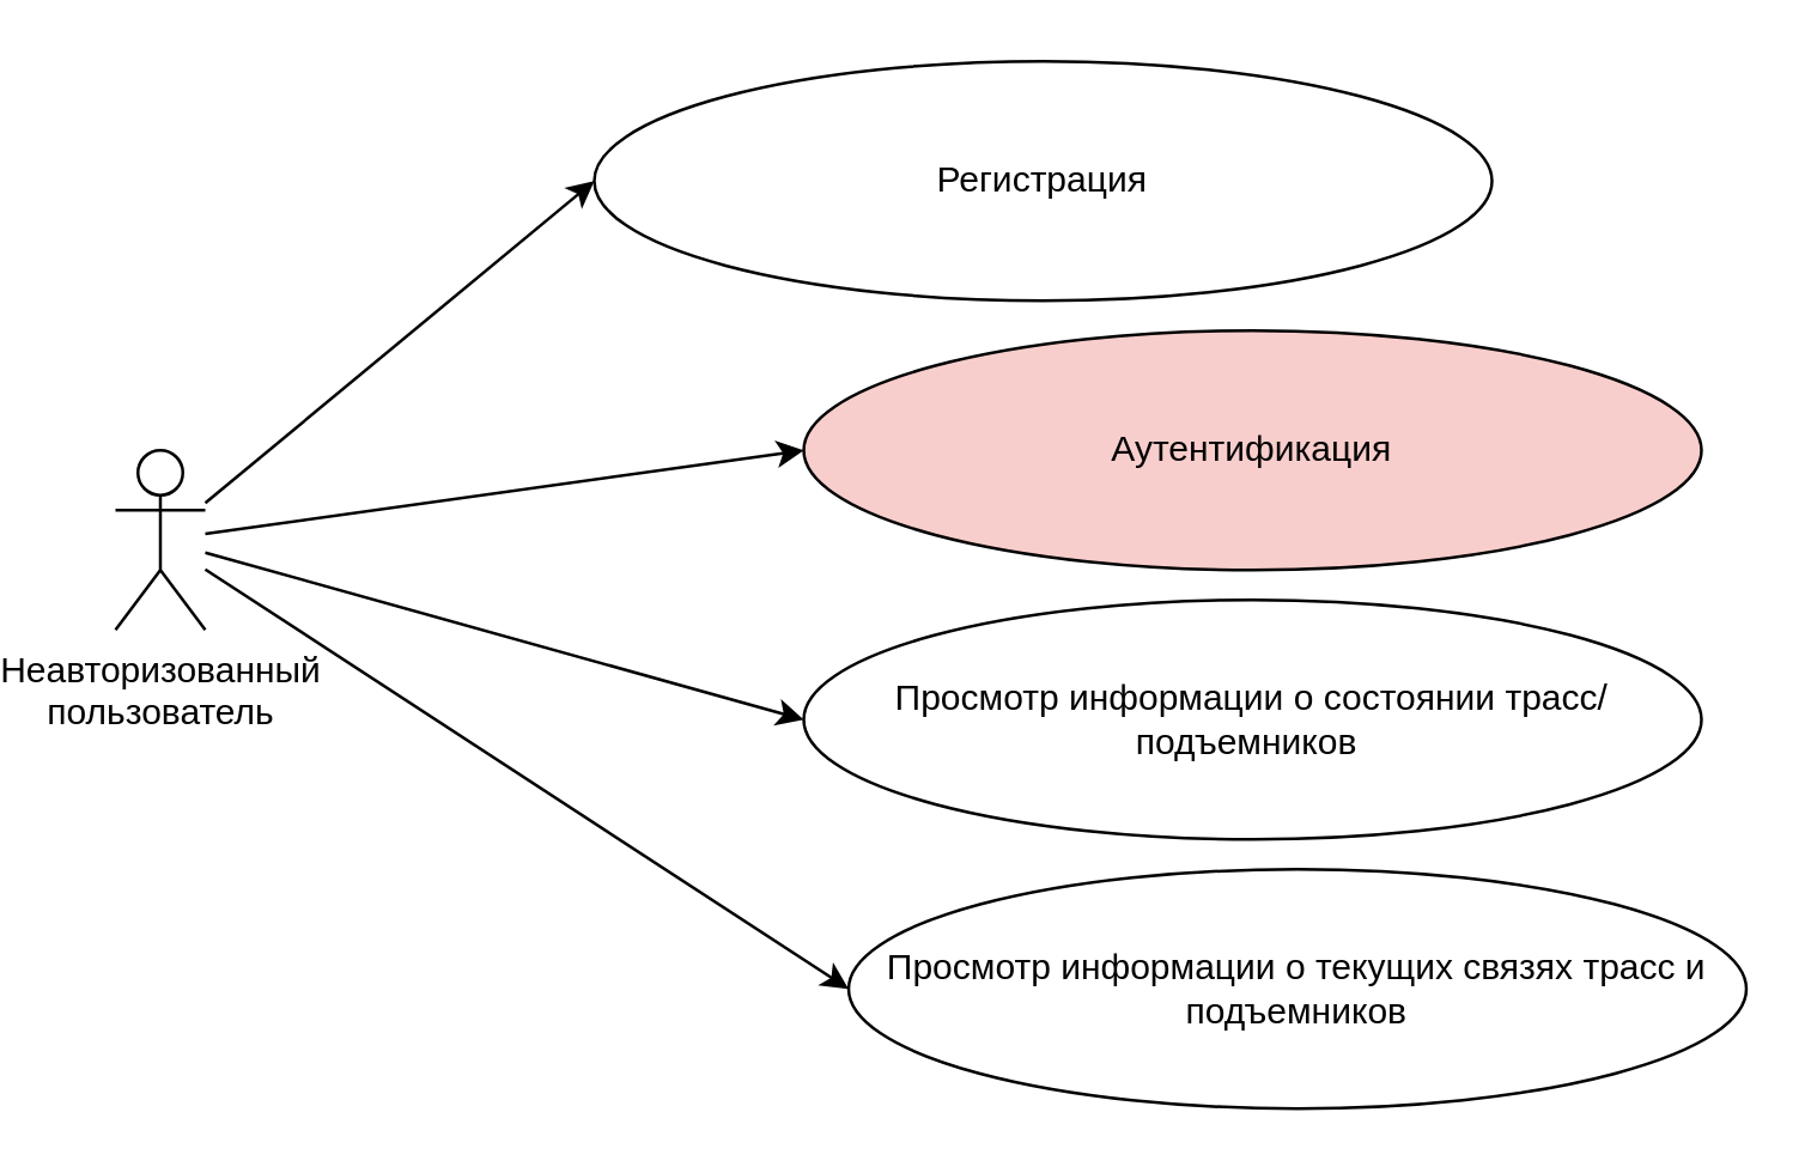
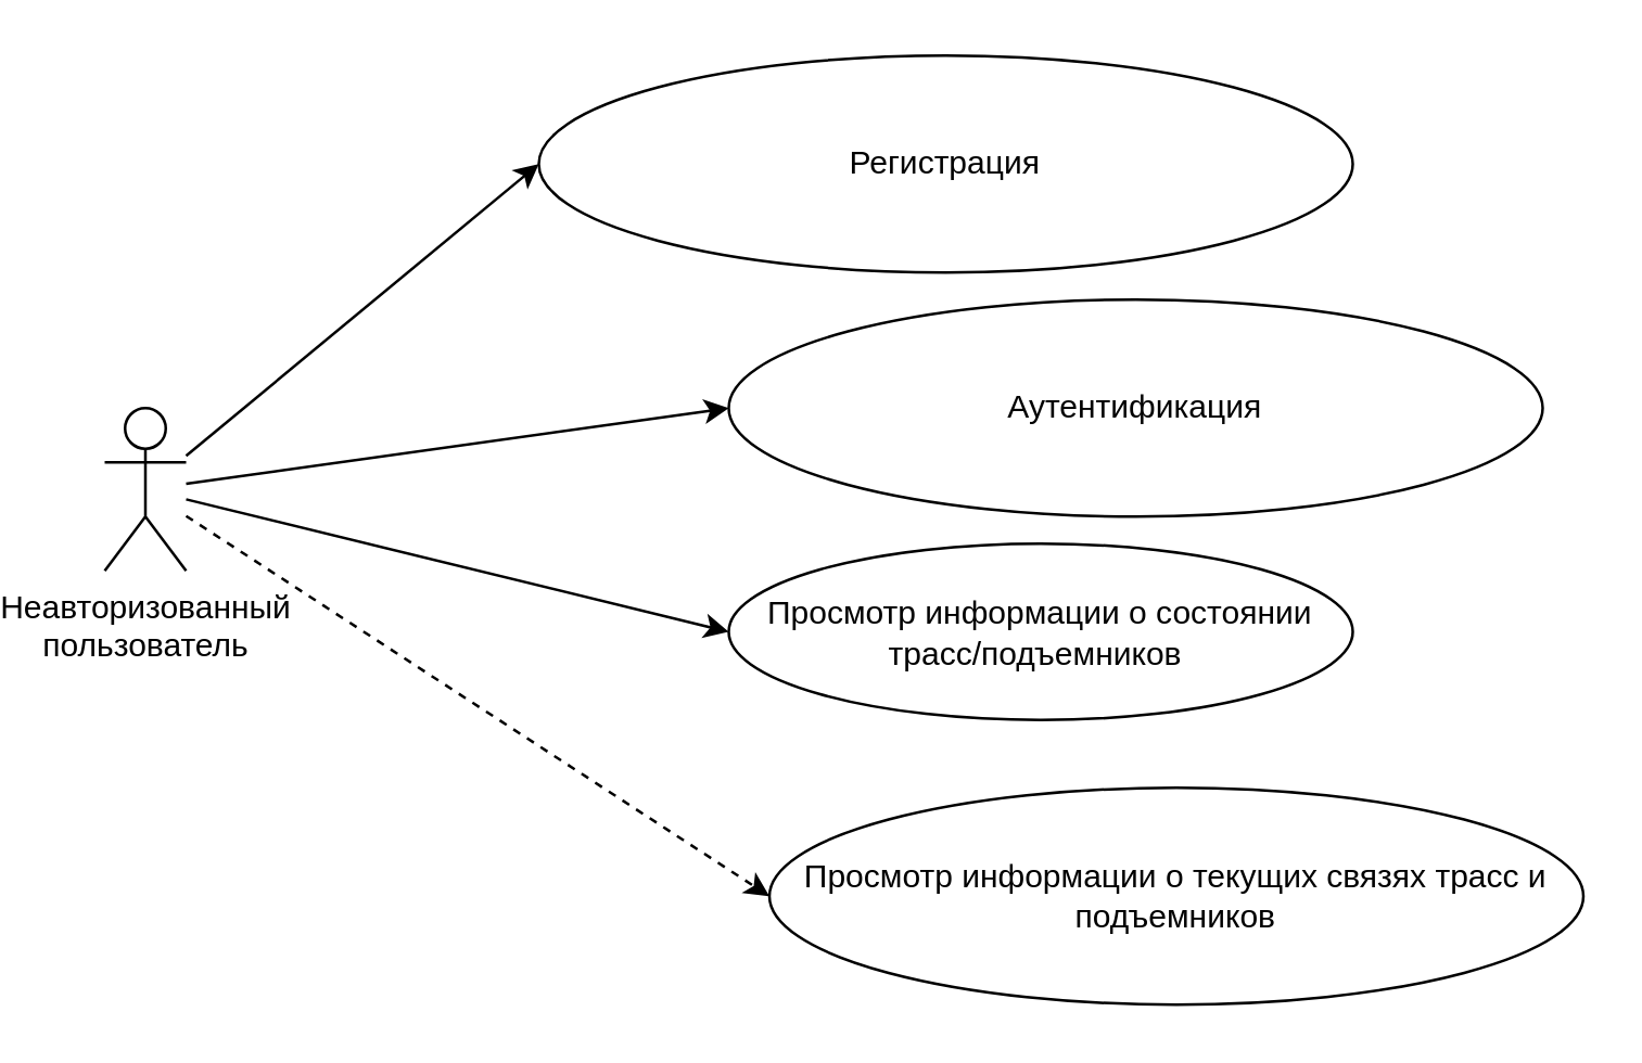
- <mxCell id="7" value="Аутентификация" style="ellipse;whiteSpace=wrap;html=1;fillColor=#f8cecc;" parent="1" vertex="1"><mxGeometry x="250" y="110" width="300" height="80" as="geometry" /></mxCell>
+ <mxCell id="7" value="Аутентификация" style="ellipse;whiteSpace=wrap;html=1;" parent="1" vertex="1"><mxGeometry x="250" y="110" width="300" height="80" as="geometry" /></mxCell>
- <mxCell id="8" value="Просмотр информации о состоянии трасс/подъемников&amp;nbsp;" style="ellipse;whiteSpace=wrap;html=1;" parent="1" vertex="1"><mxGeometry x="250" y="200" width="300" height="80" as="geometry" /></mxCell>
+ <mxCell id="8" value="Просмотр информации о состоянии трасс/подъемников&amp;nbsp;" style="ellipse;whiteSpace=wrap;html=1;" parent="1" vertex="1"><mxGeometry x="250" y="200" width="230" height="65" as="geometry" /></mxCell>
- <mxCell id="5" style="edgeStyle=none;rounded=0;orthogonalLoop=1;jettySize=auto;html=1;entryX=0;entryY=0.5;entryDx=0;entryDy=0;" parent="1" source="6" target="10" edge="1"><mxGeometry relative="1" as="geometry" /></mxCell>
+ <mxCell id="5" style="edgeStyle=none;rounded=0;orthogonalLoop=1;jettySize=auto;html=1;entryX=0;entryY=0.5;entryDx=0;entryDy=0;dashed=1;" parent="1" source="6" target="10" edge="1"><mxGeometry relative="1" as="geometry" /></mxCell>
